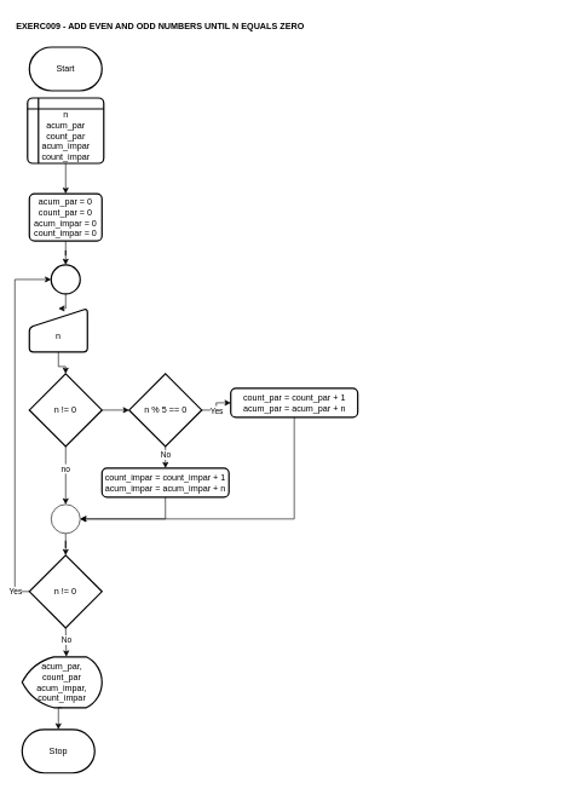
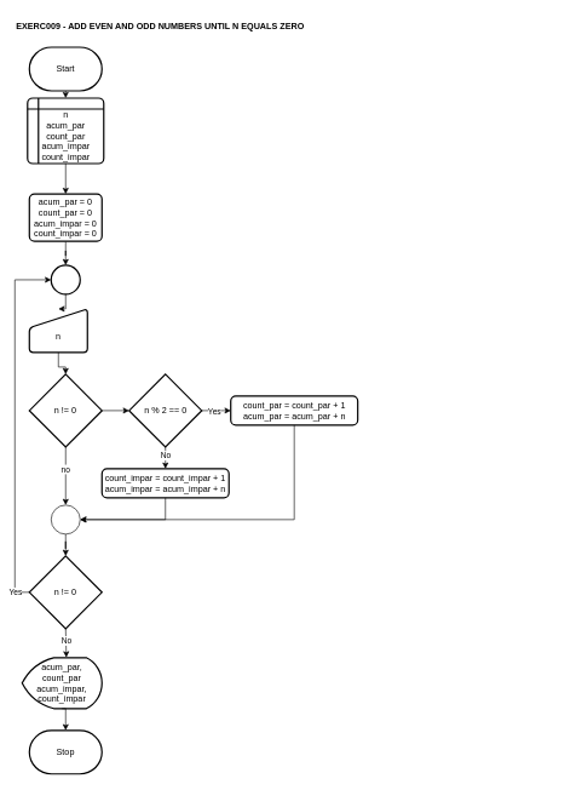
+ <mxCell id="3" style="edgeStyle=orthogonalEdgeStyle;rounded=0;orthogonalLoop=1;jettySize=auto;html=1;exitX=0.5;exitY=1;exitDx=0;exitDy=0;exitPerimeter=0;entryX=0.5;entryY=0;entryDx=0;entryDy=0;" parent="1" source="4" target="6" edge="1"><mxGeometry relative="1" as="geometry" /></mxCell>
- <mxCell id="24" value="count_par = count_par + 1&lt;div&gt;acum_par = acum_par + n&lt;/div&gt;" style="rounded=1;whiteSpace=wrap;html=1;absoluteArcSize=1;arcSize=14;strokeWidth=2;" parent="1" vertex="1"><mxGeometry x="317.5" y="534" width="175" height="40" as="geometry" /></mxCell>
+ <mxCell id="24" value="count_par = count_par + 1&lt;div&gt;acum_par = acum_par + n&lt;/div&gt;" style="rounded=1;whiteSpace=wrap;html=1;absoluteArcSize=1;arcSize=14;strokeWidth=2;" parent="1" vertex="1"><mxGeometry x="317.5" y="544" width="175" height="40" as="geometry" /></mxCell>
- <mxCell id="23" value="n % 5 == 0" style="strokeWidth=2;html=1;shape=mxgraph.flowchart.decision;whiteSpace=wrap;" parent="1" vertex="1"><mxGeometry x="177.5" y="514" width="100" height="100" as="geometry" /></mxCell>
+ <mxCell id="23" value="n % 2 == 0" style="strokeWidth=2;html=1;shape=mxgraph.flowchart.decision;whiteSpace=wrap;" parent="1" vertex="1"><mxGeometry x="177.5" y="514" width="100" height="100" as="geometry" /></mxCell>
- <mxCell id="8" value="Stop" style="strokeWidth=2;html=1;shape=mxgraph.flowchart.terminator;whiteSpace=wrap;" parent="1" vertex="1"><mxGeometry x="30" y="1004" width="100" height="60" as="geometry" /></mxCell>
+ <mxCell id="8" value="Stop" style="strokeWidth=2;html=1;shape=mxgraph.flowchart.terminator;whiteSpace=wrap;" parent="1" vertex="1"><mxGeometry x="40" y="1004" width="100" height="60" as="geometry" /></mxCell>
